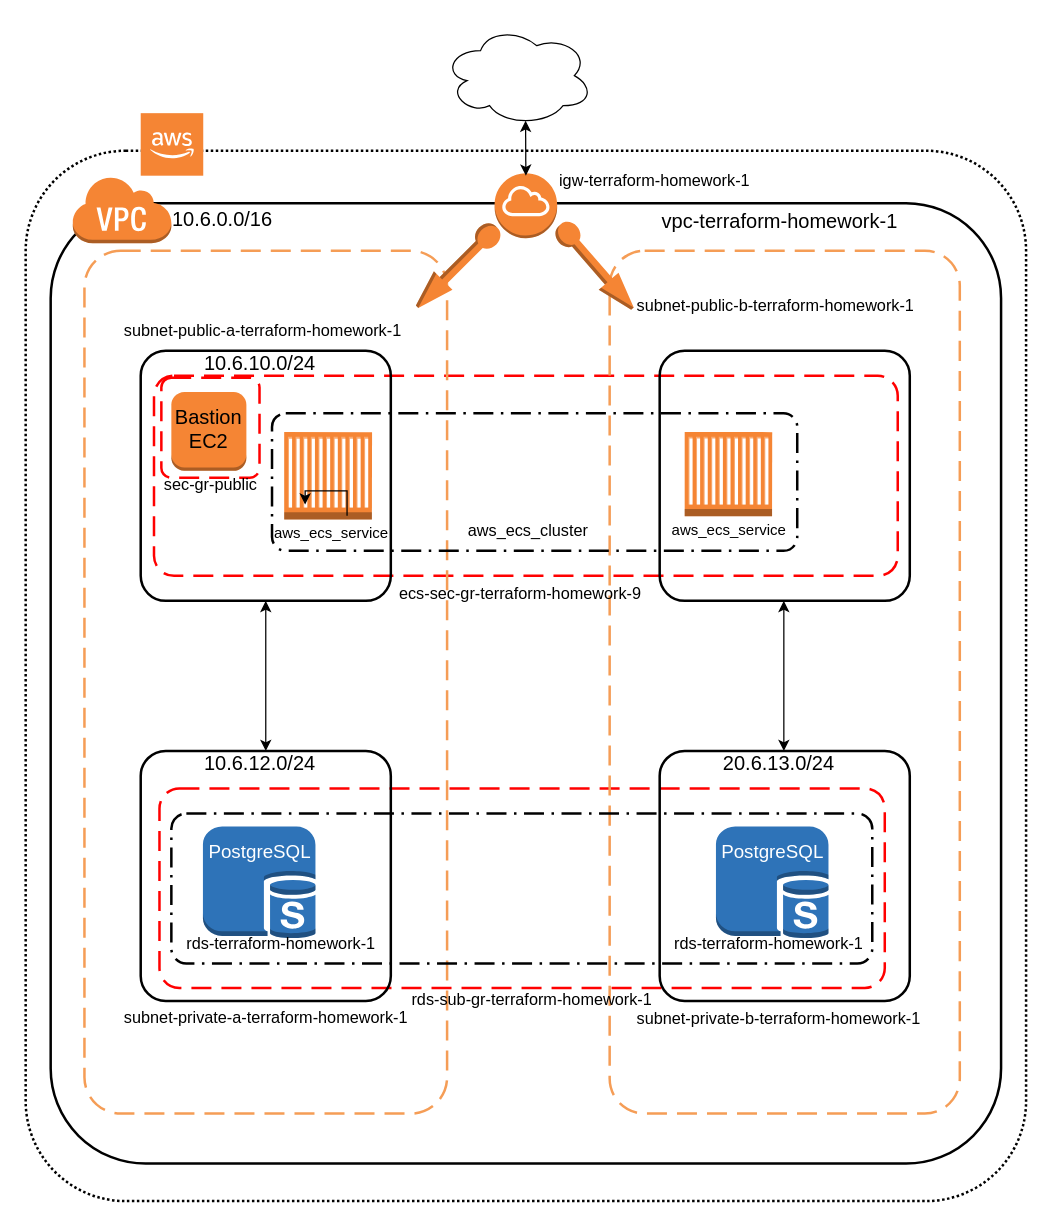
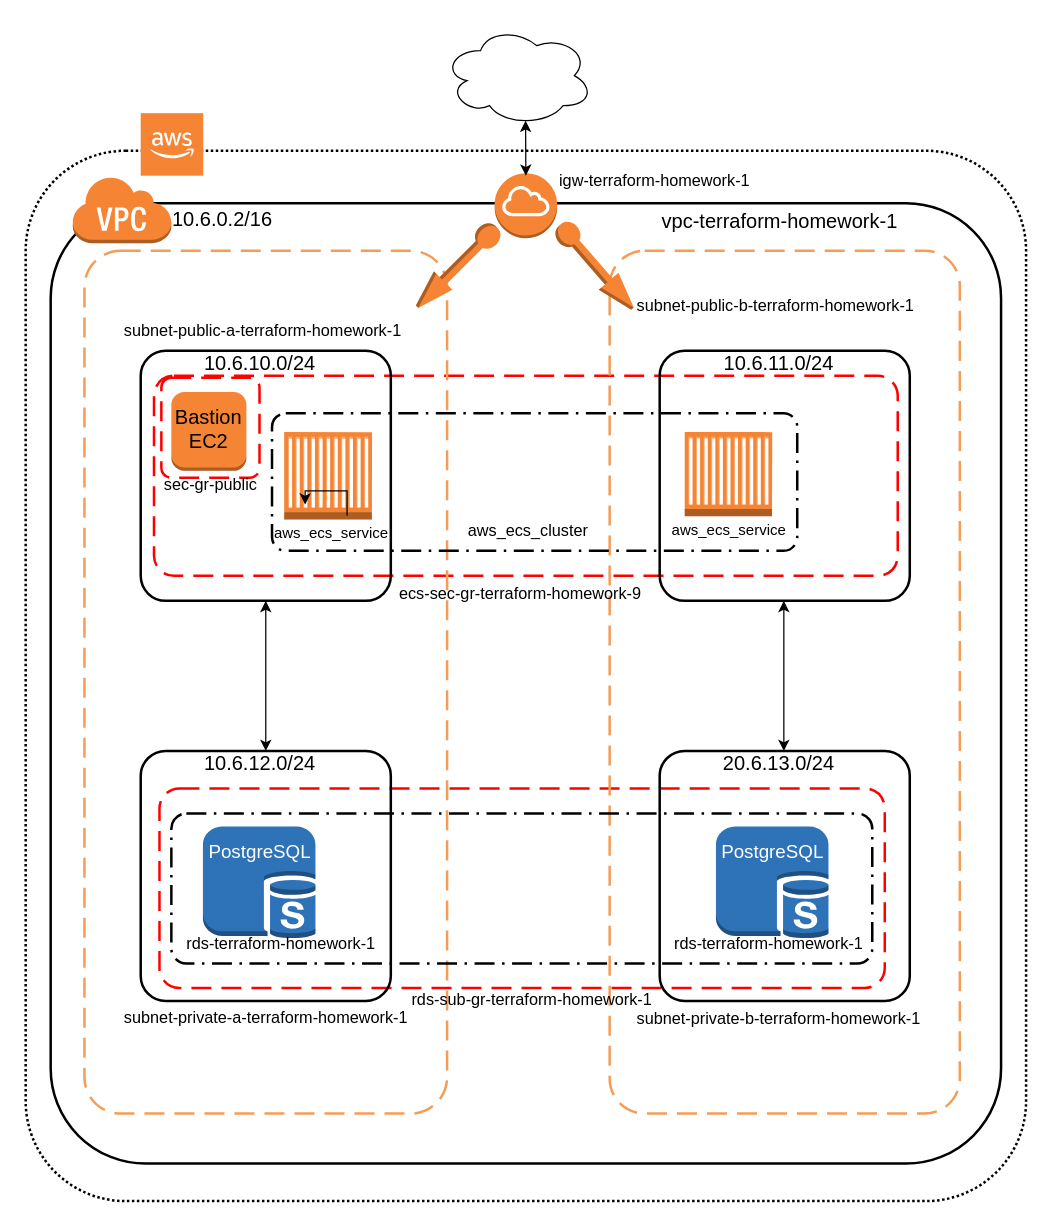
- <mxCell id="20" value="10.6.0.0/16" style="text;html=1;align=center;verticalAlign=middle;resizable=0;points=[];autosize=1;strokeColor=none;fillColor=none;fontSize=16;" parent="1" vertex="1"><mxGeometry x="126.75" y="165" width="100" height="20" as="geometry" /></mxCell>
+ <mxCell id="20" value="10.6.0.2/16" style="text;html=1;align=center;verticalAlign=middle;resizable=0;points=[];autosize=1;strokeColor=none;fillColor=none;fontSize=16;" parent="1" vertex="1"><mxGeometry x="126.75" y="165" width="100" height="20" as="geometry" /></mxCell>
+ <mxCell id="44" value="10.6.11.0/24" style="text;html=1;align=center;verticalAlign=middle;resizable=0;points=[];autosize=1;strokeColor=none;fillColor=none;fontSize=16;" vertex="1" parent="1"><mxGeometry x="572" y="280" width="100" height="20" as="geometry" /></mxCell>
